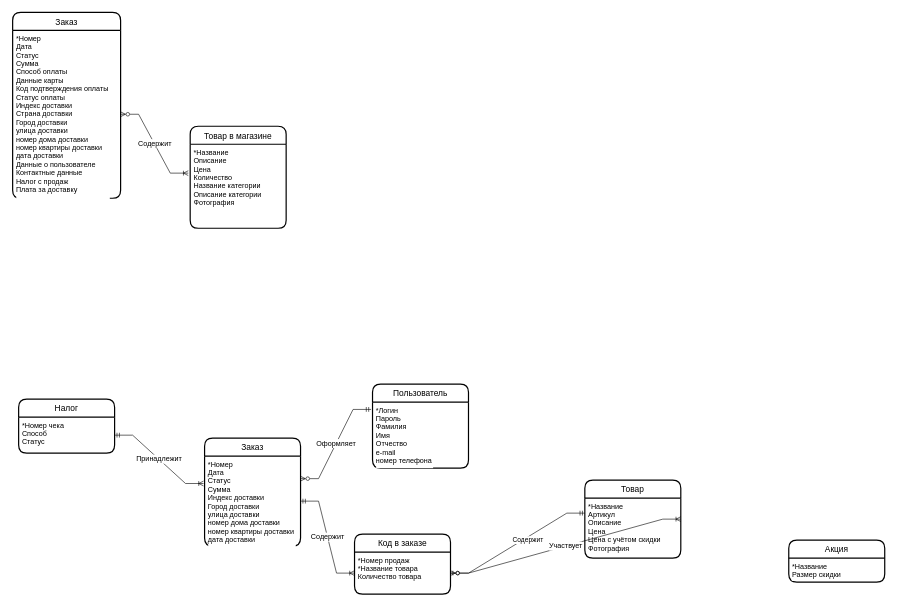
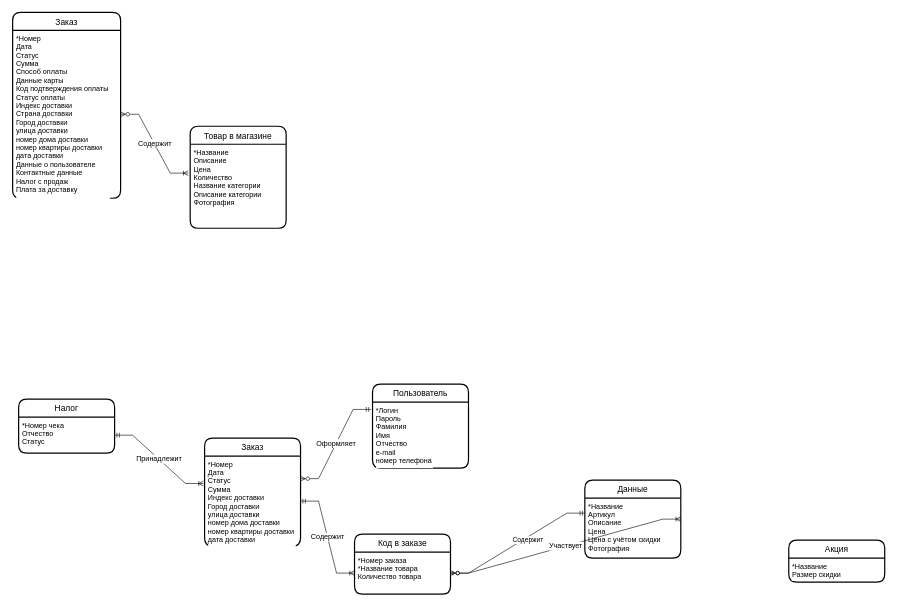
- <mxCell id="16" value="*Номер чека&#10;Способ &#10;Статус " style="align=left;strokeColor=none;fillColor=none;spacingLeft=4;fontSize=12;verticalAlign=top;resizable=0;rotatable=0;part=1;labelBackgroundColor=#FFFFFF;labelBorderColor=none;" parent="15" vertex="1"><mxGeometry y="30" width="160" height="60" as="geometry" /></mxCell>
+ <mxCell id="16" value="*Номер чека&#10;Отчество &#10;Статус " style="align=left;strokeColor=none;fillColor=none;spacingLeft=4;fontSize=12;verticalAlign=top;resizable=0;rotatable=0;part=1;labelBackgroundColor=#FFFFFF;labelBorderColor=none;" parent="15" vertex="1"><mxGeometry y="30" width="160" height="60" as="geometry" /></mxCell>
- <mxCell id="18" value="Товар" style="swimlane;childLayout=stackLayout;horizontal=1;startSize=30;horizontalStack=0;rounded=1;fontSize=14;fontStyle=0;strokeWidth=2;resizeParent=0;resizeLast=1;shadow=0;dashed=0;align=center;labelBackgroundColor=#FFFFFF;labelBorderColor=none;" parent="1" vertex="1"><mxGeometry x="973.96" y="800" width="160" height="130" as="geometry" /></mxCell>
+ <mxCell id="18" value="Данные" style="swimlane;childLayout=stackLayout;horizontal=1;startSize=30;horizontalStack=0;rounded=1;fontSize=14;fontStyle=0;strokeWidth=2;resizeParent=0;resizeLast=1;shadow=0;dashed=0;align=center;labelBackgroundColor=#FFFFFF;labelBorderColor=none;" parent="1" vertex="1"><mxGeometry x="973.96" y="800" width="160" height="130" as="geometry" /></mxCell>
- <mxCell id="14" value="*Номер продаж&#10;*Название товара&#10;Количество товара" style="align=left;strokeColor=none;fillColor=none;spacingLeft=4;fontSize=12;verticalAlign=top;resizable=0;rotatable=0;part=1;" parent="13" vertex="1"><mxGeometry y="30" width="160" height="70" as="geometry" /></mxCell>
+ <mxCell id="14" value="*Номер заказа&#10;*Название товара&#10;Количество товара" style="align=left;strokeColor=none;fillColor=none;spacingLeft=4;fontSize=12;verticalAlign=top;resizable=0;rotatable=0;part=1;" parent="13" vertex="1"><mxGeometry y="30" width="160" height="70" as="geometry" /></mxCell>
